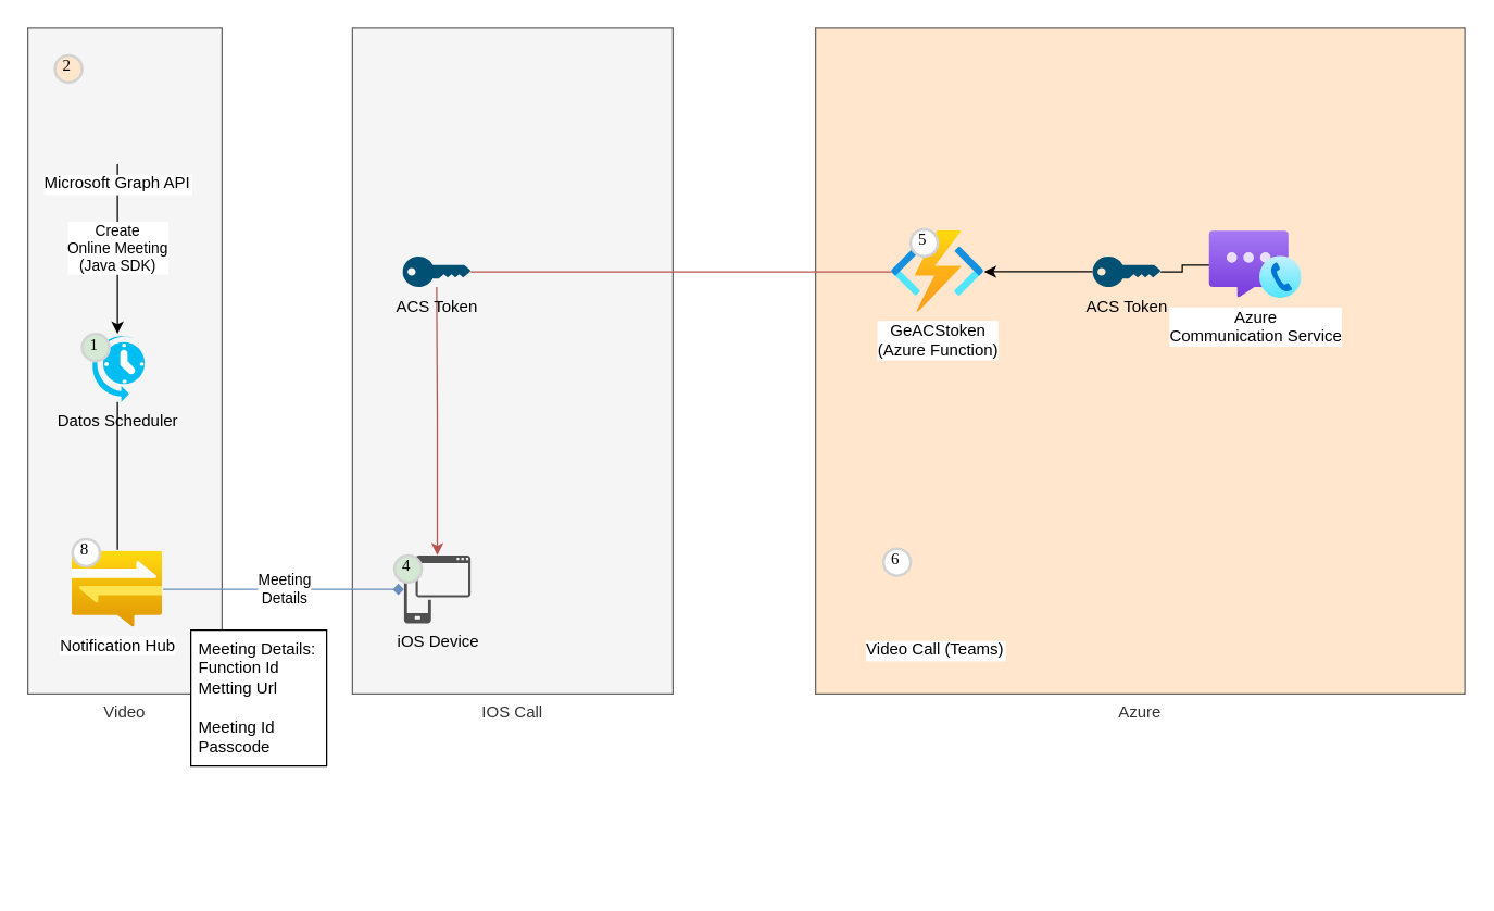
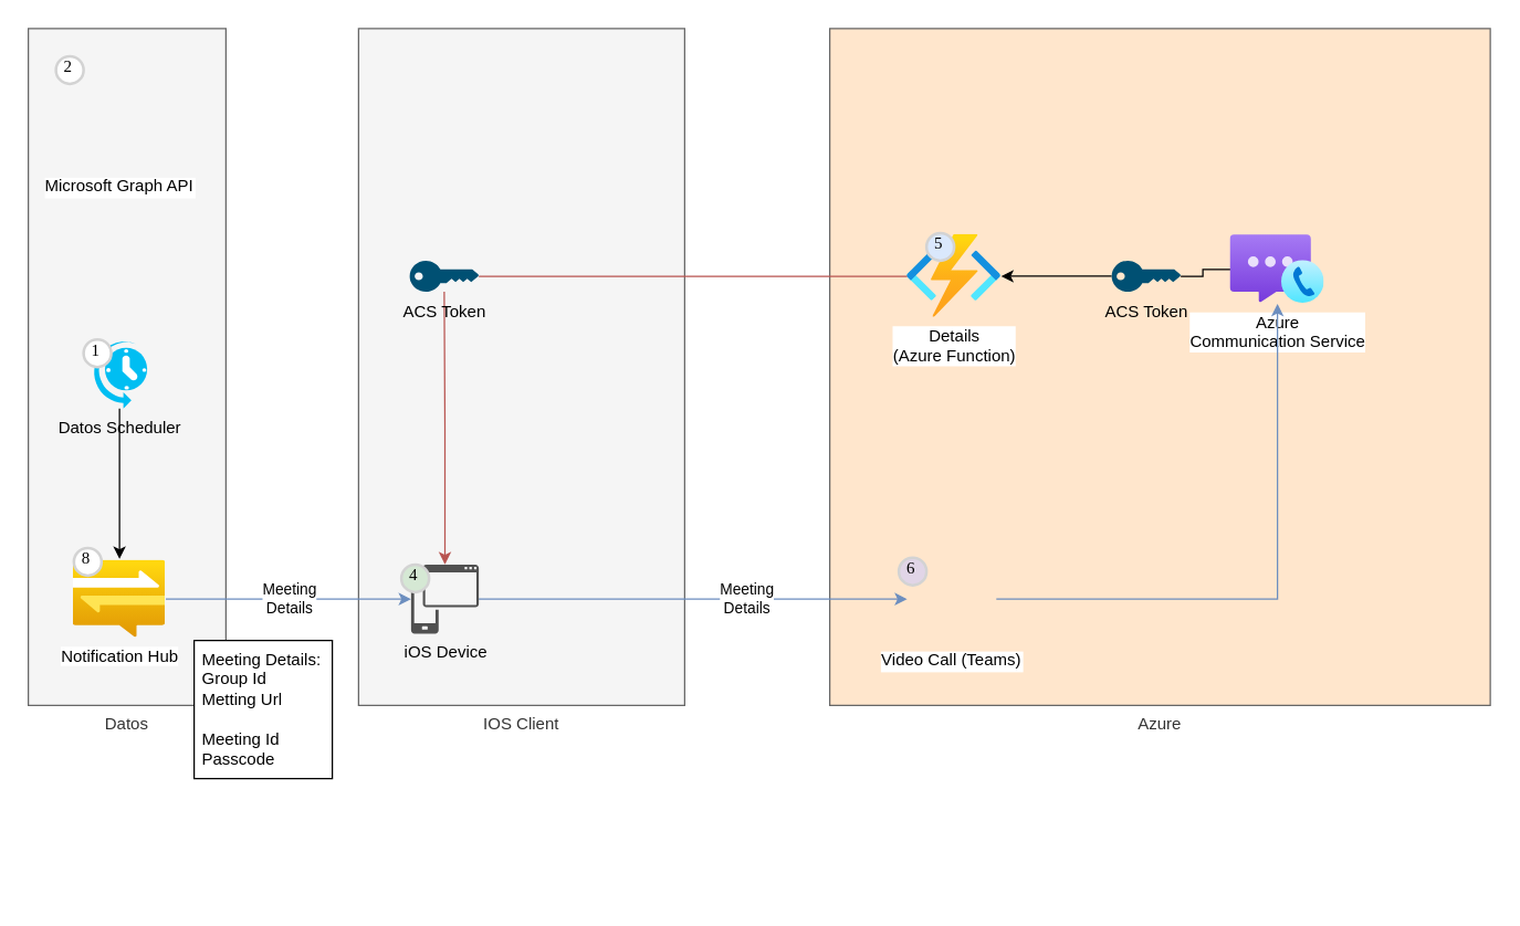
- <mxCell id="27" value="2" style="ellipse;whiteSpace=wrap;html=1;aspect=fixed;strokeWidth=2;fontFamily=Tahoma;spacingBottom=4;spacingRight=2;strokeColor=#d3d3d3;fillColor=#ffe6cc;" parent="1" vertex="1"><mxGeometry x="40" y="40" width="20" height="20" as="geometry" /></mxCell>
+ <mxCell id="27" value="2" style="ellipse;whiteSpace=wrap;html=1;aspect=fixed;strokeWidth=2;fontFamily=Tahoma;spacingBottom=4;spacingRight=2;strokeColor=#d3d3d3;" parent="1" vertex="1"><mxGeometry x="40" y="40" width="20" height="20" as="geometry" /></mxCell>
- <mxCell id="9" value="Create &lt;br&gt;Online Meeting&lt;br&gt;(Java SDK)" style="edgeStyle=orthogonalEdgeStyle;rounded=0;orthogonalLoop=1;jettySize=auto;html=1;startArrow=classic;startFill=1;endArrow=none;endFill=0;" parent="1" source="11" target="26" edge="1"><mxGeometry relative="1" as="geometry" /></mxCell>
- <mxCell id="30" value="5" style="ellipse;whiteSpace=wrap;html=1;aspect=fixed;strokeWidth=2;fontFamily=Tahoma;spacingBottom=4;spacingRight=2;strokeColor=#d3d3d3;" parent="1" vertex="1"><mxGeometry x="670" y="168" width="20" height="20" as="geometry" /></mxCell>
+ <mxCell id="30" value="5" style="ellipse;whiteSpace=wrap;html=1;aspect=fixed;strokeWidth=2;fontFamily=Tahoma;spacingBottom=4;spacingRight=2;strokeColor=#d3d3d3;fillColor=#dae8fc;" parent="1" vertex="1"><mxGeometry x="670" y="168" width="20" height="20" as="geometry" /></mxCell>
- <mxCell id="8" value="GeACStoken&lt;br&gt;(Azure Function)" style="image;aspect=fixed;html=1;points=[];align=center;fontSize=12;image=img/lib/azure2/compute/Function_Apps.svg;" parent="1" vertex="1"><mxGeometry x="656" y="169.25" width="68" height="60" as="geometry" /></mxCell>
+ <mxCell id="8" value="Details&lt;br&gt;(Azure Function)" style="image;aspect=fixed;html=1;points=[];align=center;fontSize=12;image=img/lib/azure2/compute/Function_Apps.svg;" parent="1" vertex="1"><mxGeometry x="656" y="169.25" width="68" height="60" as="geometry" /></mxCell>
- <mxCell id="25" value="1" style="ellipse;whiteSpace=wrap;html=1;aspect=fixed;strokeWidth=2;fontFamily=Tahoma;spacingBottom=4;spacingRight=2;strokeColor=#d3d3d3;fillColor=#d5e8d4;" parent="1" vertex="1"><mxGeometry x="60" y="245" width="20" height="20" as="geometry" /></mxCell>
+ <mxCell id="25" value="1" style="ellipse;whiteSpace=wrap;html=1;aspect=fixed;strokeWidth=2;fontFamily=Tahoma;spacingBottom=4;spacingRight=2;strokeColor=#d3d3d3;" parent="1" vertex="1"><mxGeometry x="60" y="245" width="20" height="20" as="geometry" /></mxCell>
- <mxCell id="10" style="edgeStyle=orthogonalEdgeStyle;rounded=0;orthogonalLoop=1;jettySize=auto;html=1;entryX=0.5;entryY=-0.018;entryDx=0;entryDy=0;entryPerimeter=0;endArrow=none;" parent="1" source="11" target="16" edge="1"><mxGeometry relative="1" as="geometry" /></mxCell>
+ <mxCell id="10" style="edgeStyle=orthogonalEdgeStyle;rounded=0;orthogonalLoop=1;jettySize=auto;html=1;entryX=0.5;entryY=-0.018;entryDx=0;entryDy=0;entryPerimeter=0;" parent="1" source="11" target="16" edge="1"><mxGeometry relative="1" as="geometry" /></mxCell>
- <mxCell id="31" value="6" style="ellipse;whiteSpace=wrap;html=1;aspect=fixed;strokeWidth=2;fontFamily=Tahoma;spacingBottom=4;spacingRight=2;strokeColor=#d3d3d3;" parent="1" vertex="1"><mxGeometry x="650" y="403" width="20" height="20" as="geometry" /></mxCell>
+ <mxCell id="31" value="6" style="ellipse;whiteSpace=wrap;html=1;aspect=fixed;strokeWidth=2;fontFamily=Tahoma;spacingBottom=4;spacingRight=2;strokeColor=#d3d3d3;fillColor=#e1d5e7;" parent="1" vertex="1"><mxGeometry x="650" y="403" width="20" height="20" as="geometry" /></mxCell>
+ <mxCell id="21" style="edgeStyle=orthogonalEdgeStyle;rounded=0;orthogonalLoop=1;jettySize=auto;html=1;fillColor=#dae8fc;strokeColor=#6c8ebf;" parent="1" source="22" target="6" edge="1"><mxGeometry relative="1" as="geometry" /></mxCell>
- <mxCell id="15" value="Meeting&lt;br&gt;Details" style="edgeStyle=orthogonalEdgeStyle;rounded=0;orthogonalLoop=1;jettySize=auto;html=1;entryX=0;entryY=0.5;entryDx=0;entryDy=0;entryPerimeter=0;fillColor=#dae8fc;strokeColor=#6c8ebf;endArrow=diamond;" parent="1" source="16" target="14" edge="1"><mxGeometry relative="1" as="geometry" /></mxCell>
+ <mxCell id="15" value="Meeting&lt;br&gt;Details" style="edgeStyle=orthogonalEdgeStyle;rounded=0;orthogonalLoop=1;jettySize=auto;html=1;entryX=0;entryY=0.5;entryDx=0;entryDy=0;entryPerimeter=0;fillColor=#dae8fc;strokeColor=#6c8ebf;" parent="1" source="16" target="14" edge="1"><mxGeometry relative="1" as="geometry" /></mxCell>
+ <mxCell id="13" value="Meeting&lt;br&gt;Details" style="edgeStyle=orthogonalEdgeStyle;rounded=0;orthogonalLoop=1;jettySize=auto;html=1;fillColor=#dae8fc;strokeColor=#6c8ebf;" parent="1" source="14" target="22" edge="1"><mxGeometry x="0.252" relative="1" as="geometry"><mxPoint as="offset" /></mxGeometry></mxCell>
- <mxCell id="24" value="Meeting Details:&lt;br&gt;Function Id&lt;br&gt;Metting Url&lt;br&gt;&lt;br&gt;Meeting Id&lt;br&gt;Passcode" style="rounded=0;whiteSpace=wrap;html=1;align=left;verticalAlign=top;spacingLeft=4;" parent="1" vertex="1"><mxGeometry x="140" y="463" width="100" height="100" as="geometry" /></mxCell>
+ <mxCell id="24" value="Meeting Details:&lt;br&gt;Group Id&lt;br&gt;Metting Url&lt;br&gt;&lt;br&gt;Meeting Id&lt;br&gt;Passcode" style="rounded=0;whiteSpace=wrap;html=1;align=left;verticalAlign=top;spacingLeft=4;" parent="1" vertex="1"><mxGeometry x="140" y="463" width="100" height="100" as="geometry" /></mxCell>
- <mxCell id="4" value="Video" style="rounded=0;whiteSpace=wrap;html=1;labelPosition=center;verticalLabelPosition=bottom;align=center;verticalAlign=top;fillColor=#f5f5f5;fontColor=#333333;strokeColor=#666666;" parent="1" vertex="1"><mxGeometry x="20" y="20" width="143" height="490" as="geometry" /></mxCell>
+ <mxCell id="4" value="Datos" style="rounded=0;whiteSpace=wrap;html=1;labelPosition=center;verticalLabelPosition=bottom;align=center;verticalAlign=top;fillColor=#f5f5f5;fontColor=#333333;strokeColor=#666666;" parent="1" vertex="1"><mxGeometry x="20" y="20" width="143" height="490" as="geometry" /></mxCell>
- <mxCell id="3" value="IOS Call" style="rounded=0;whiteSpace=wrap;html=1;labelPosition=center;verticalLabelPosition=bottom;align=center;verticalAlign=top;fillColor=#f5f5f5;fontColor=#333333;strokeColor=#666666;" parent="1" vertex="1"><mxGeometry x="259" y="20" width="236" height="490" as="geometry" /></mxCell>
+ <mxCell id="3" value="IOS Client" style="rounded=0;whiteSpace=wrap;html=1;labelPosition=center;verticalLabelPosition=bottom;align=center;verticalAlign=top;fillColor=#f5f5f5;fontColor=#333333;strokeColor=#666666;" parent="1" vertex="1"><mxGeometry x="259" y="20" width="236" height="490" as="geometry" /></mxCell>
